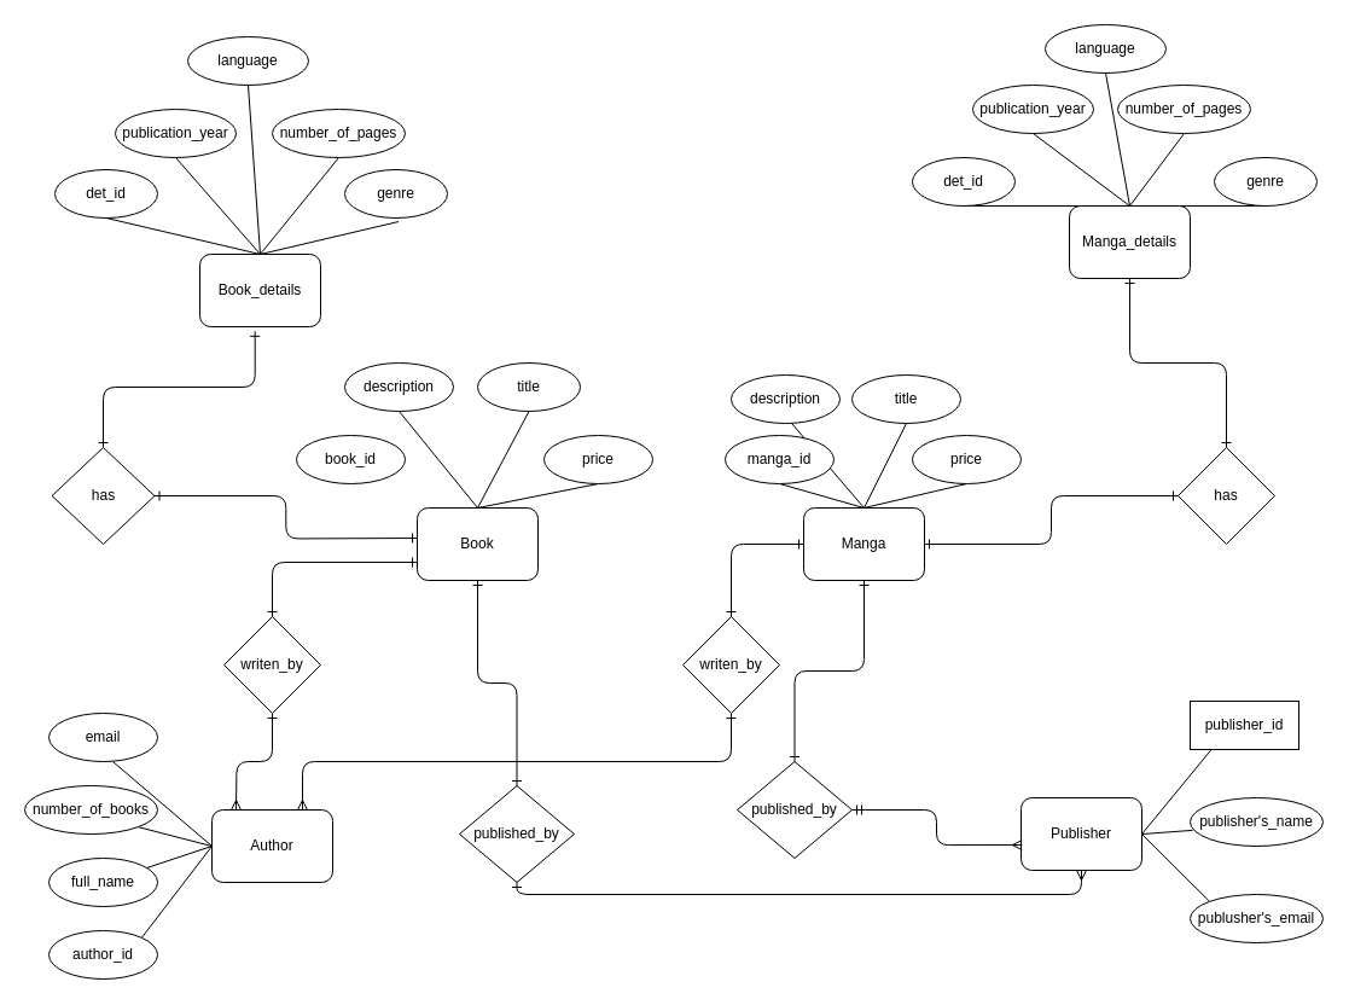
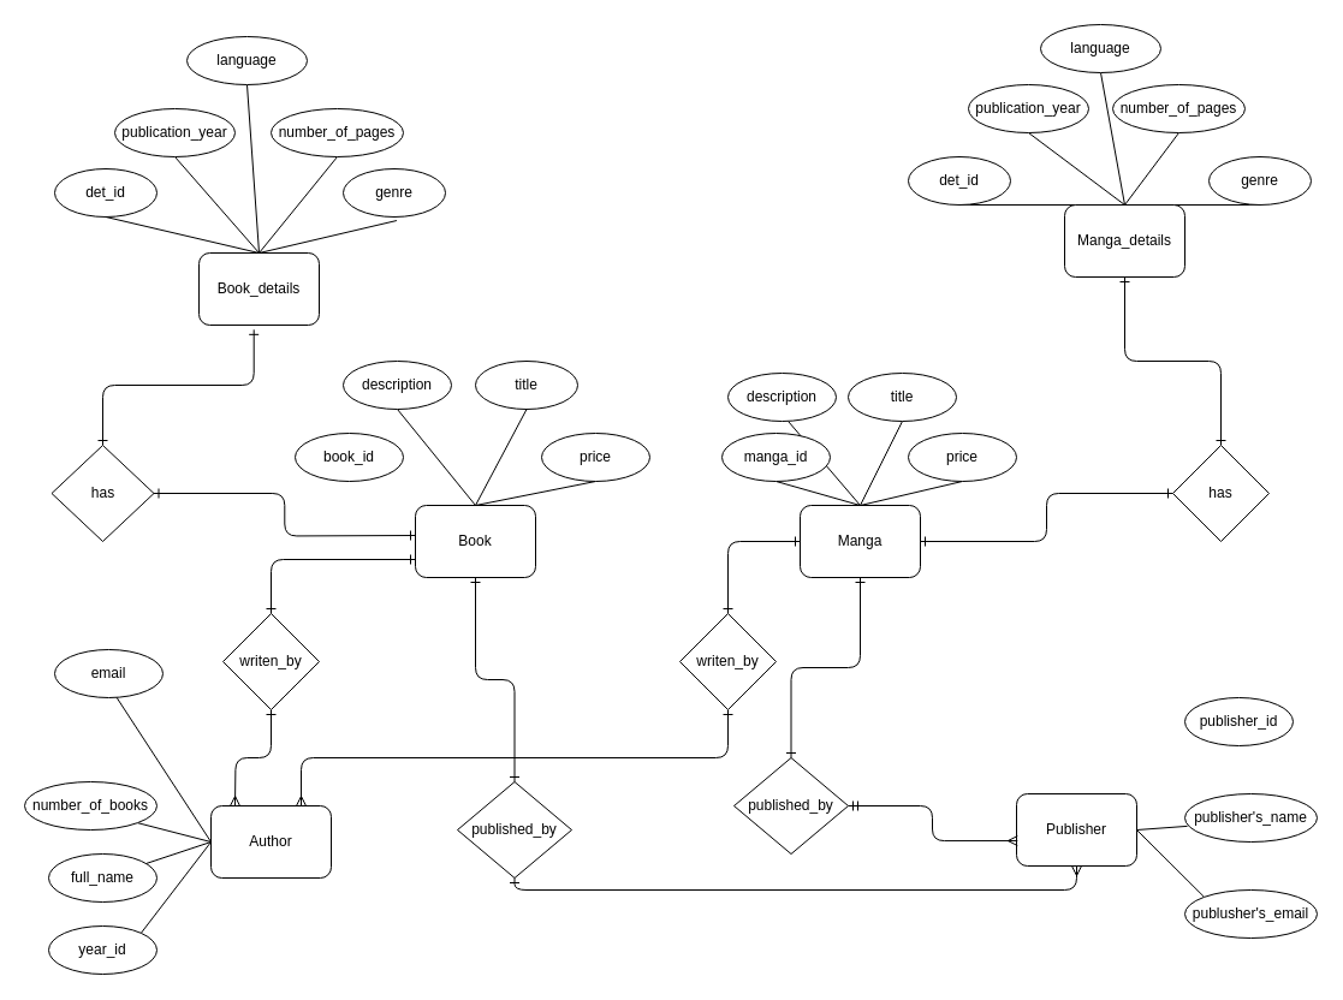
- <mxCell id="56" value="publisher_id" style="whiteSpace=wrap;html=1;rounded=0;" vertex="1" parent="1"><mxGeometry x="985" y="580" width="90" height="40" as="geometry" /></mxCell>
+ <mxCell id="56" value="publisher_id" style="ellipse;whiteSpace=wrap;html=1;" vertex="1" parent="1"><mxGeometry x="985" y="580" width="90" height="40" as="geometry" /></mxCell>
- <mxCell id="53" value="email" style="ellipse;whiteSpace=wrap;html=1;" vertex="1" parent="1"><mxGeometry x="40" y="590" width="90" height="40" as="geometry" /></mxCell>
+ <mxCell id="53" value="email" style="ellipse;whiteSpace=wrap;html=1;" vertex="1" parent="1"><mxGeometry x="45" y="540" width="90" height="40" as="geometry" /></mxCell>
- <mxCell id="13" style="edgeStyle=none;html=1;exitX=1;exitY=0.5;exitDx=0;exitDy=0;entryX=0.236;entryY=0.889;entryDx=0;entryDy=0;entryPerimeter=0;endArrow=none;endFill=0;" edge="1" parent="1" source="16" target="56"><mxGeometry relative="1" as="geometry" /></mxCell>
- <mxCell id="50" value="author_id" style="ellipse;whiteSpace=wrap;html=1;" vertex="1" parent="1"><mxGeometry x="40" y="770" width="90" height="40" as="geometry" /></mxCell>
+ <mxCell id="50" value="year_id" style="ellipse;whiteSpace=wrap;html=1;" vertex="1" parent="1"><mxGeometry x="40" y="770" width="90" height="40" as="geometry" /></mxCell>
